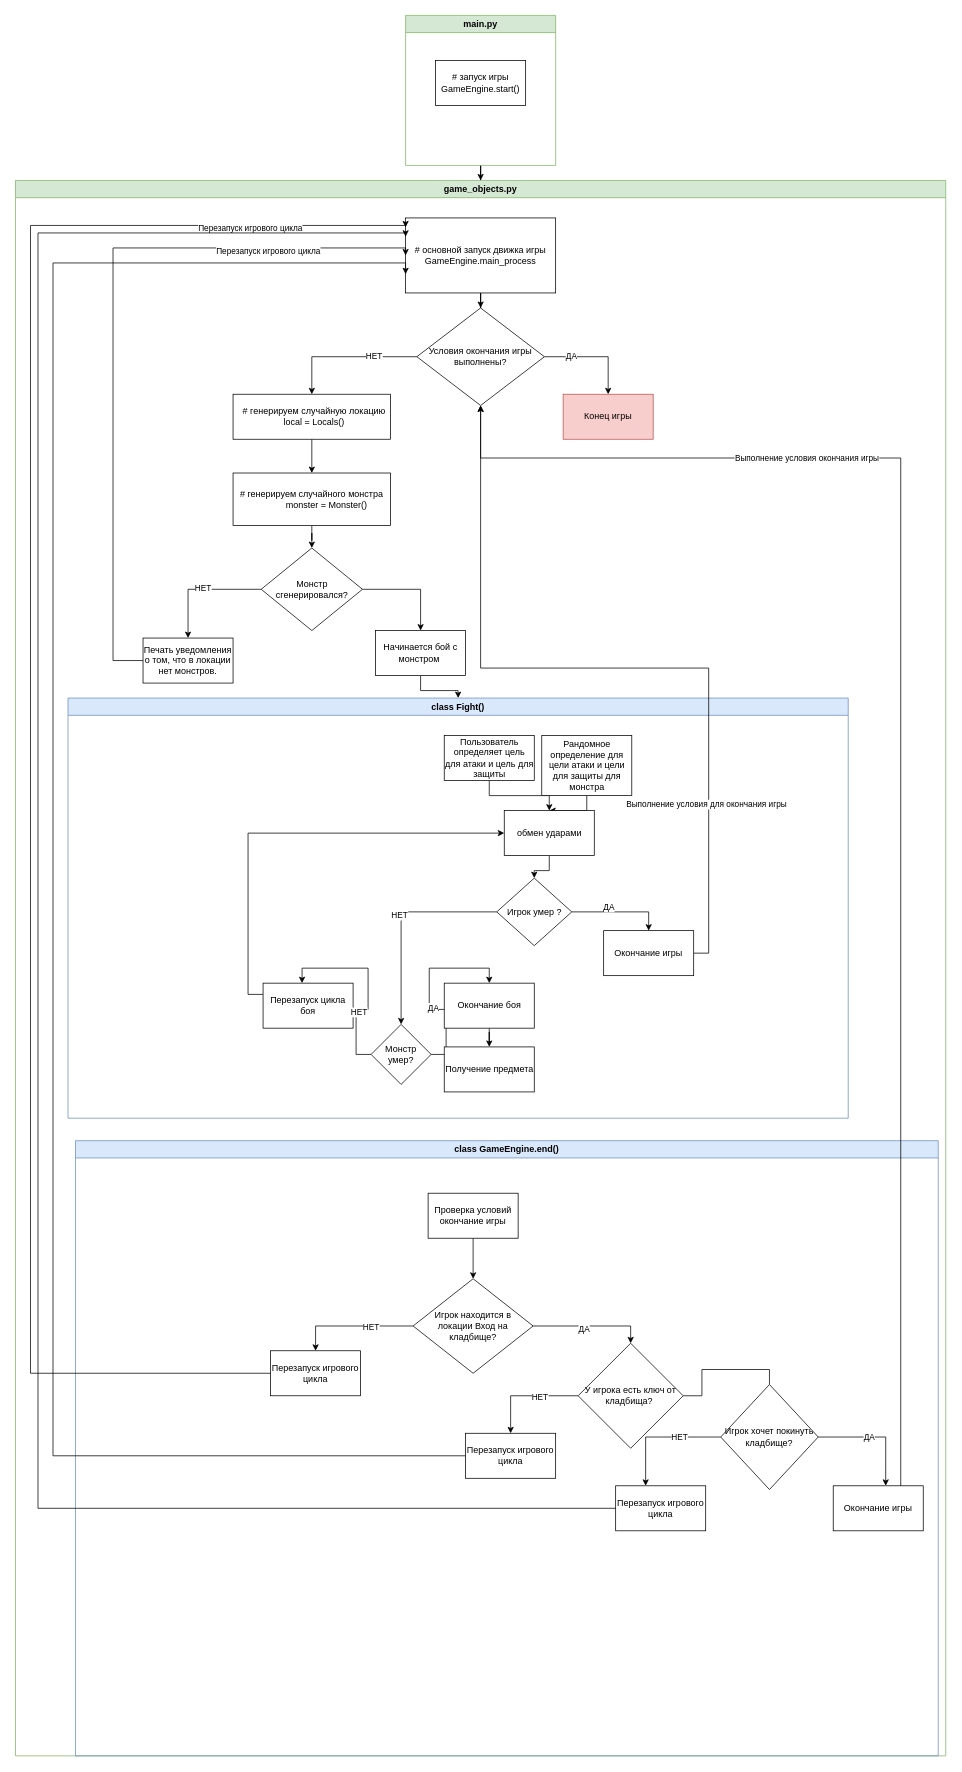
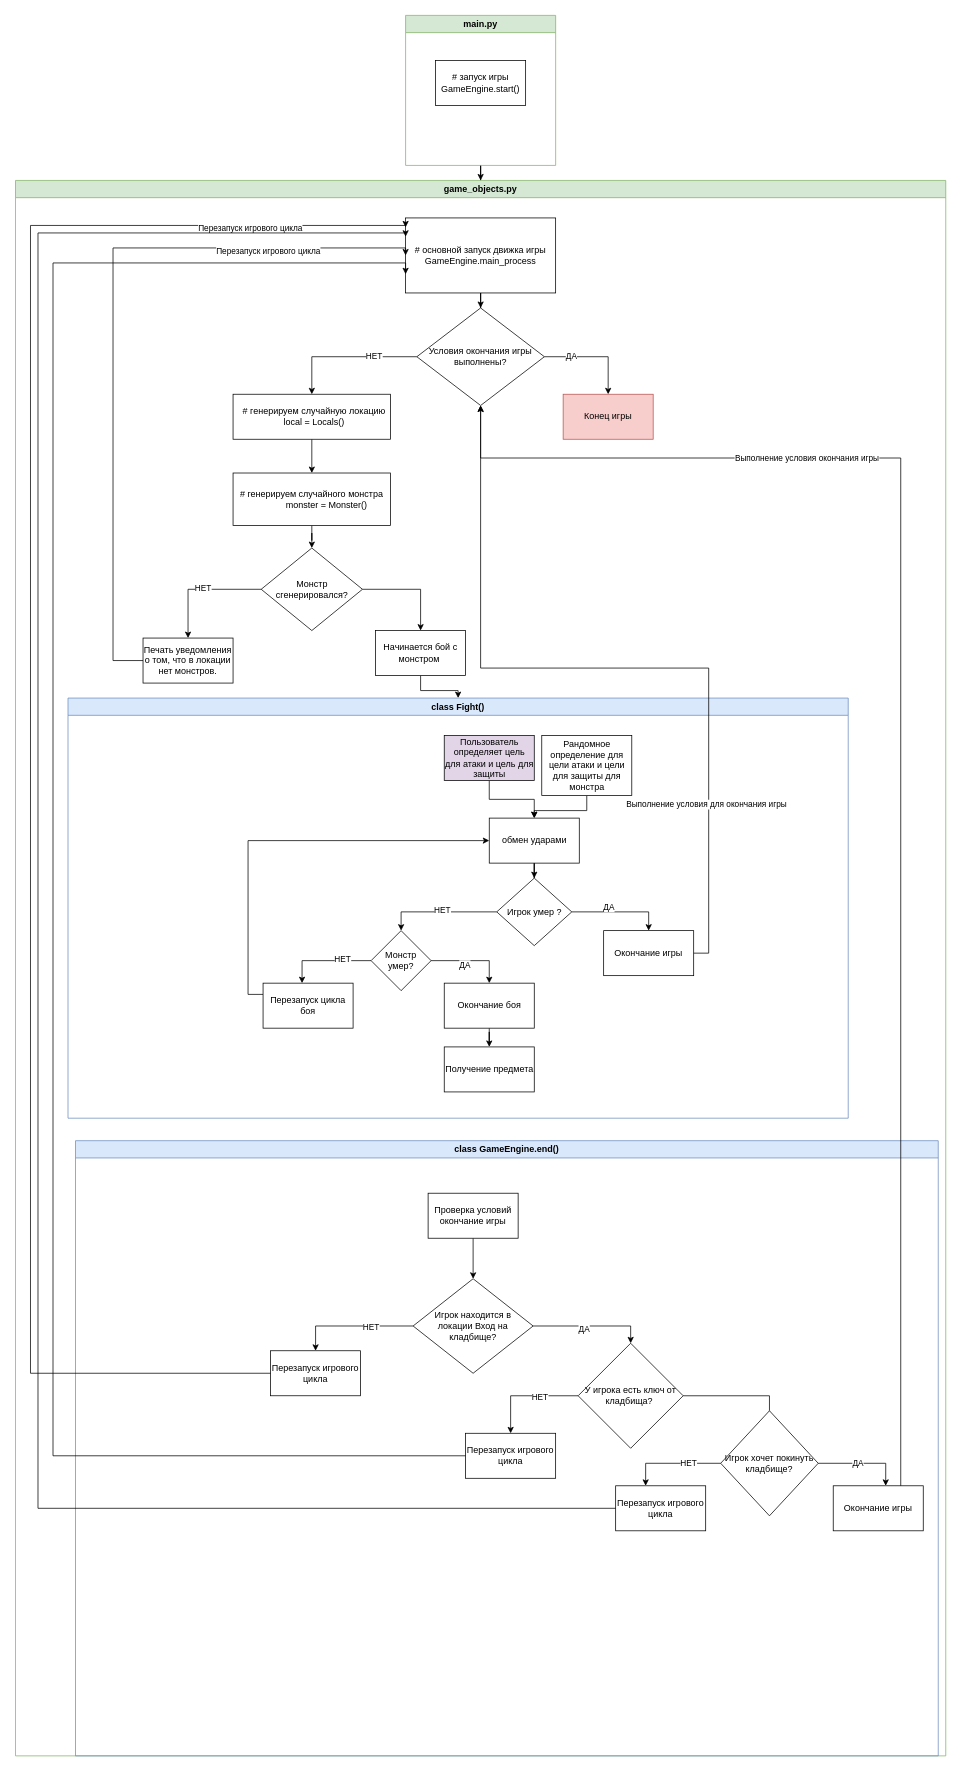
- <mxCell id="29" value="Пользователь определяет цель для атаки и цель для защиты" style="rounded=0;whiteSpace=wrap;html=1;" vertex="1" parent="27"><mxGeometry x="501.5" y="50" width="120" height="60" as="geometry" /></mxCell>
+ <mxCell id="29" value="Пользователь определяет цель для атаки и цель для защиты" style="rounded=0;whiteSpace=wrap;html=1;fillColor=#e1d5e7;" vertex="1" parent="27"><mxGeometry x="501.5" y="50" width="120" height="60" as="geometry" /></mxCell>
- <mxCell id="33" value="обмен ударами" style="rounded=0;whiteSpace=wrap;html=1;" vertex="1" parent="27"><mxGeometry x="581.5" y="150" width="120" height="60" as="geometry" /></mxCell>
+ <mxCell id="33" value="обмен ударами" style="rounded=0;whiteSpace=wrap;html=1;" vertex="1" parent="27"><mxGeometry x="561.5" y="160" width="120" height="60" as="geometry" /></mxCell>
- <mxCell id="41" value="Монстр умер?" style="rhombus;whiteSpace=wrap;html=1;" vertex="1" parent="27"><mxGeometry x="404" y="435" width="80" height="80" as="geometry" /></mxCell>
+ <mxCell id="41" value="Монстр умер?" style="rhombus;whiteSpace=wrap;html=1;" vertex="1" parent="27"><mxGeometry x="404" y="310" width="80" height="80" as="geometry" /></mxCell>
- <mxCell id="66" value="Игрок хочет покинуть кладбище?" style="rhombus;whiteSpace=wrap;html=1;" vertex="1" parent="52"><mxGeometry x="860" y="325" width="130" height="140" as="geometry" /></mxCell>
+ <mxCell id="66" value="Игрок хочет покинуть кладбище?" style="rhombus;whiteSpace=wrap;html=1;" vertex="1" parent="52"><mxGeometry x="860" y="360" width="130" height="140" as="geometry" /></mxCell>
